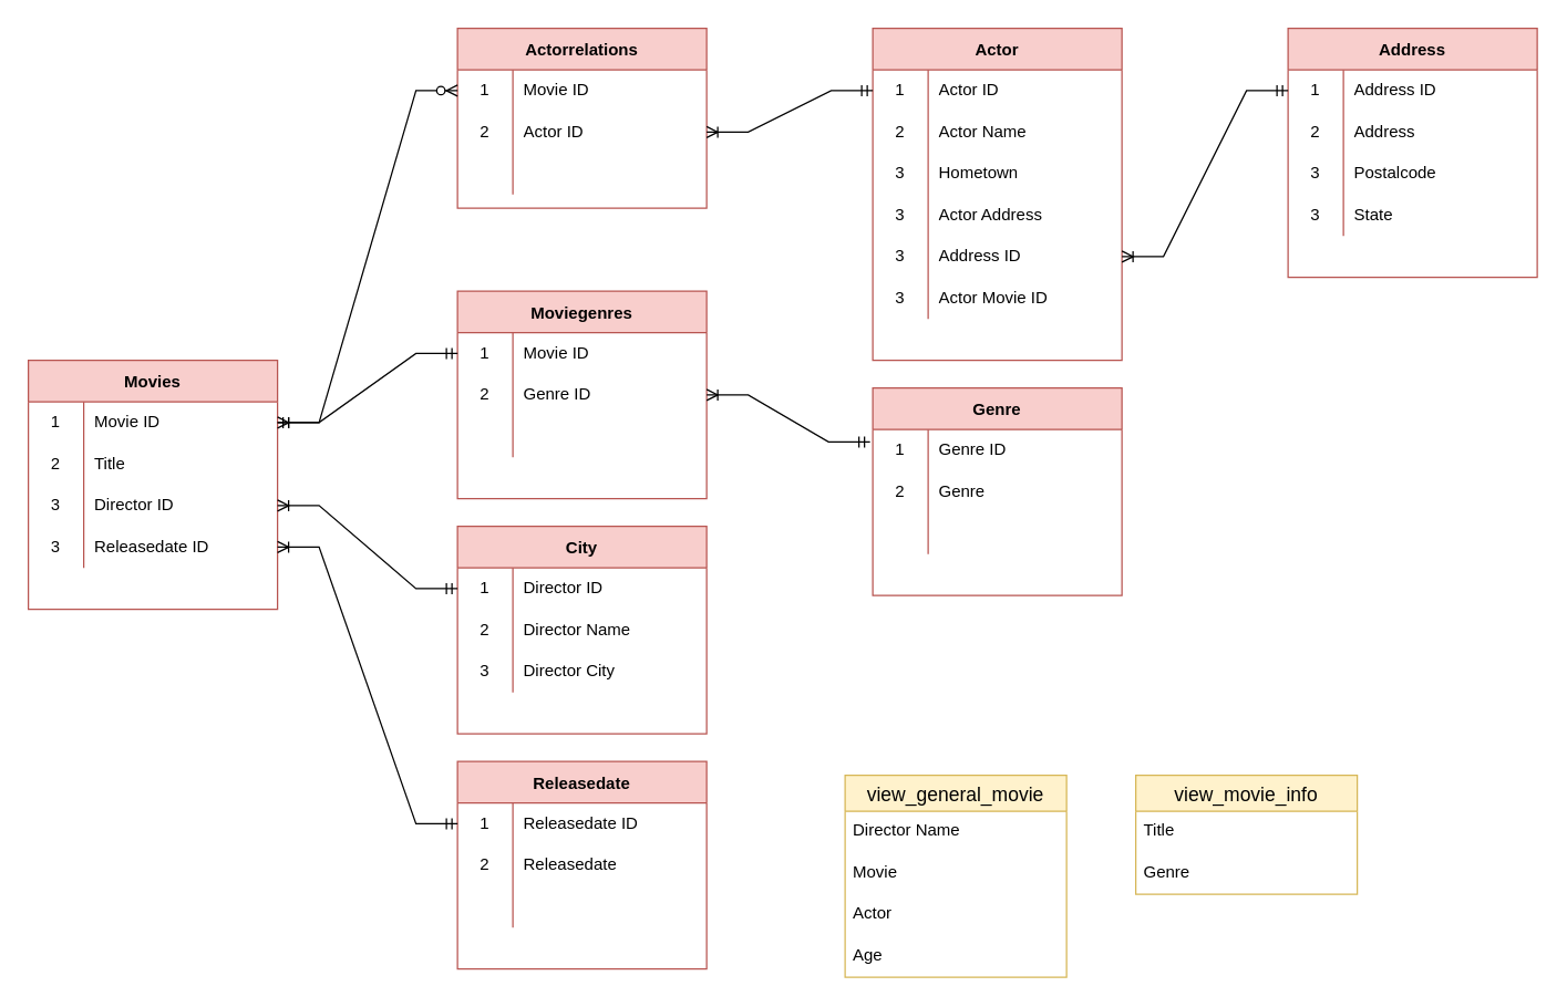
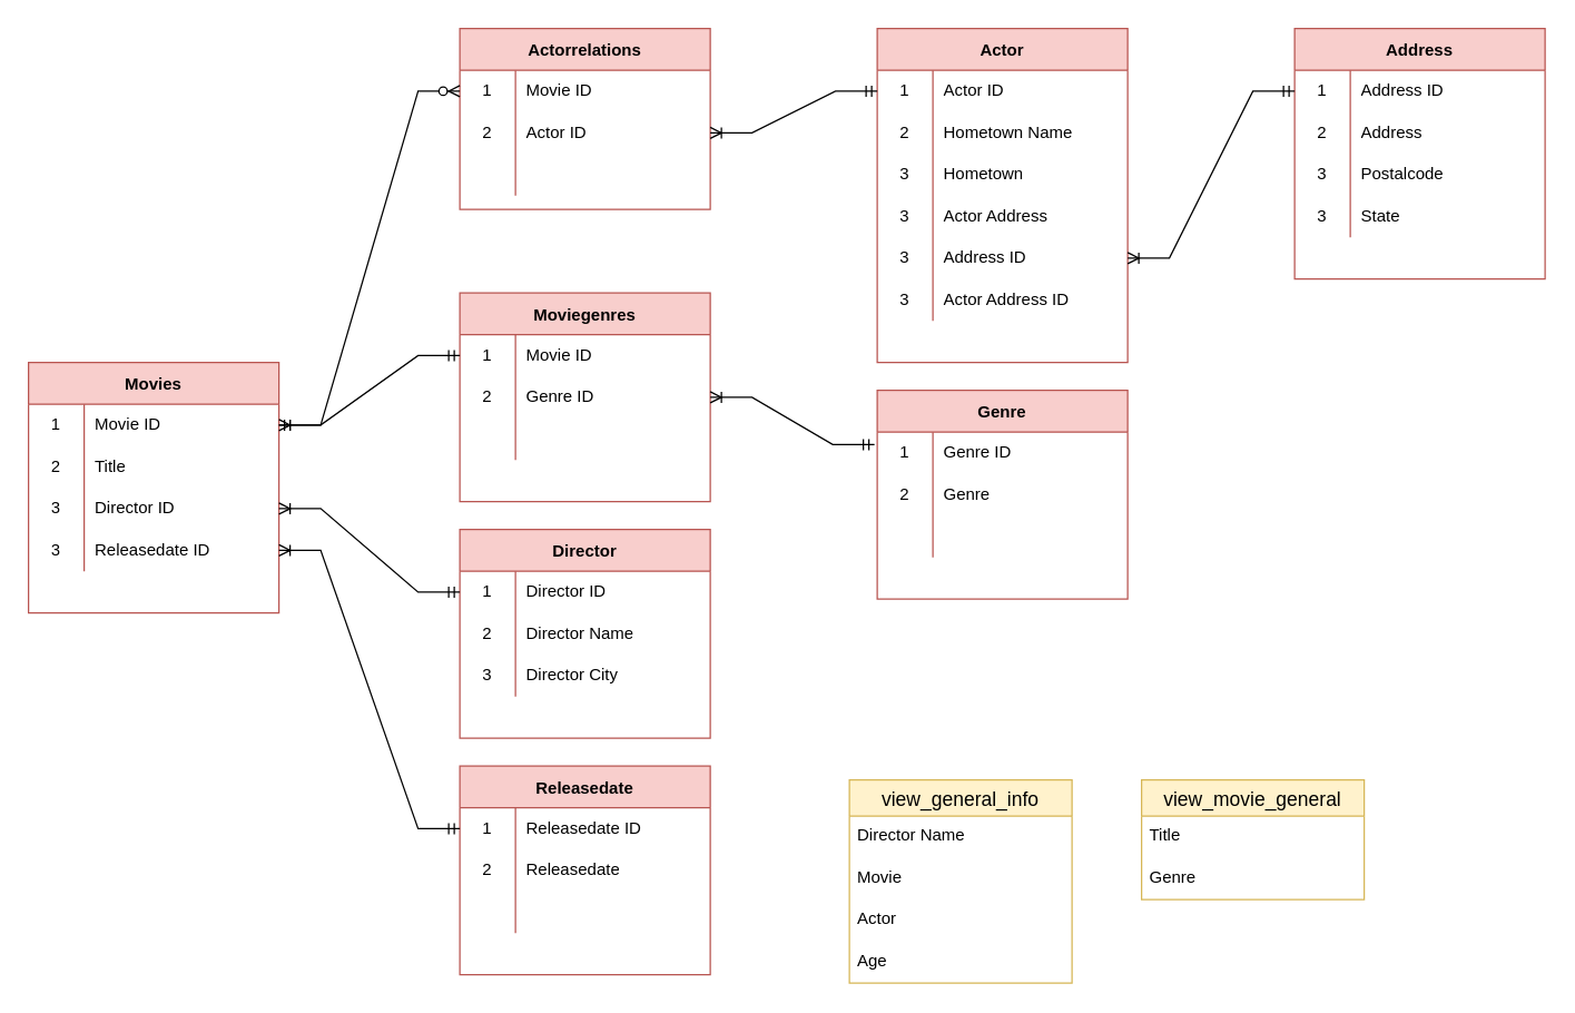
- <mxCell id="31" value="Actor Name" style="shape=partialRectangle;html=1;whiteSpace=wrap;connectable=0;fillColor=none;top=0;left=0;bottom=0;right=0;align=left;spacingLeft=6;overflow=hidden;" vertex="1" parent="29"><mxGeometry x="40" width="140" height="30" as="geometry"><mxRectangle width="140" height="30" as="alternateBounds" /></mxGeometry></mxCell>
+ <mxCell id="31" value="Hometown Name" style="shape=partialRectangle;html=1;whiteSpace=wrap;connectable=0;fillColor=none;top=0;left=0;bottom=0;right=0;align=left;spacingLeft=6;overflow=hidden;" vertex="1" parent="29"><mxGeometry x="40" width="140" height="30" as="geometry"><mxRectangle width="140" height="30" as="alternateBounds" /></mxGeometry></mxCell>
- <mxCell id="43" value="Actor Movie ID" style="shape=partialRectangle;html=1;whiteSpace=wrap;connectable=0;fillColor=none;top=0;left=0;bottom=0;right=0;align=left;spacingLeft=6;overflow=hidden;" vertex="1" parent="41"><mxGeometry x="40" width="140" height="30" as="geometry"><mxRectangle width="140" height="30" as="alternateBounds" /></mxGeometry></mxCell>
+ <mxCell id="43" value="Actor Address ID" style="shape=partialRectangle;html=1;whiteSpace=wrap;connectable=0;fillColor=none;top=0;left=0;bottom=0;right=0;align=left;spacingLeft=6;overflow=hidden;" vertex="1" parent="41"><mxGeometry x="40" width="140" height="30" as="geometry"><mxRectangle width="140" height="30" as="alternateBounds" /></mxGeometry></mxCell>
- <mxCell id="87" value="City" style="shape=table;startSize=30;container=1;collapsible=0;childLayout=tableLayout;fixedRows=1;rowLines=0;fontStyle=1;fillColor=#f8cecc;strokeColor=#b85450;" vertex="1" parent="1"><mxGeometry x="330" y="380" width="180" height="150" as="geometry" /></mxCell>
+ <mxCell id="87" value="Director" style="shape=table;startSize=30;container=1;collapsible=0;childLayout=tableLayout;fixedRows=1;rowLines=0;fontStyle=1;fillColor=#f8cecc;strokeColor=#b85450;" vertex="1" parent="1"><mxGeometry x="330" y="380" width="180" height="150" as="geometry" /></mxCell>
- <mxCell id="104" value="view_general_movie" style="swimlane;fontStyle=0;childLayout=stackLayout;horizontal=1;startSize=26;horizontalStack=0;resizeParent=1;resizeParentMax=0;resizeLast=0;collapsible=1;marginBottom=0;align=center;fontSize=14;fillColor=#fff2cc;strokeColor=#d6b656;" vertex="1" parent="1"><mxGeometry x="610" y="560" width="160" height="146" as="geometry" /></mxCell>
+ <mxCell id="104" value="view_general_info" style="swimlane;fontStyle=0;childLayout=stackLayout;horizontal=1;startSize=26;horizontalStack=0;resizeParent=1;resizeParentMax=0;resizeLast=0;collapsible=1;marginBottom=0;align=center;fontSize=14;fillColor=#fff2cc;strokeColor=#d6b656;" vertex="1" parent="1"><mxGeometry x="610" y="560" width="160" height="146" as="geometry" /></mxCell>
- <mxCell id="109" value="view_movie_info" style="swimlane;fontStyle=0;childLayout=stackLayout;horizontal=1;startSize=26;horizontalStack=0;resizeParent=1;resizeParentMax=0;resizeLast=0;collapsible=1;marginBottom=0;align=center;fontSize=14;fillColor=#fff2cc;strokeColor=#d6b656;" vertex="1" parent="1"><mxGeometry x="820" y="560" width="160" height="86" as="geometry" /></mxCell>
+ <mxCell id="109" value="view_movie_general" style="swimlane;fontStyle=0;childLayout=stackLayout;horizontal=1;startSize=26;horizontalStack=0;resizeParent=1;resizeParentMax=0;resizeLast=0;collapsible=1;marginBottom=0;align=center;fontSize=14;fillColor=#fff2cc;strokeColor=#d6b656;" vertex="1" parent="1"><mxGeometry x="820" y="560" width="160" height="86" as="geometry" /></mxCell>
